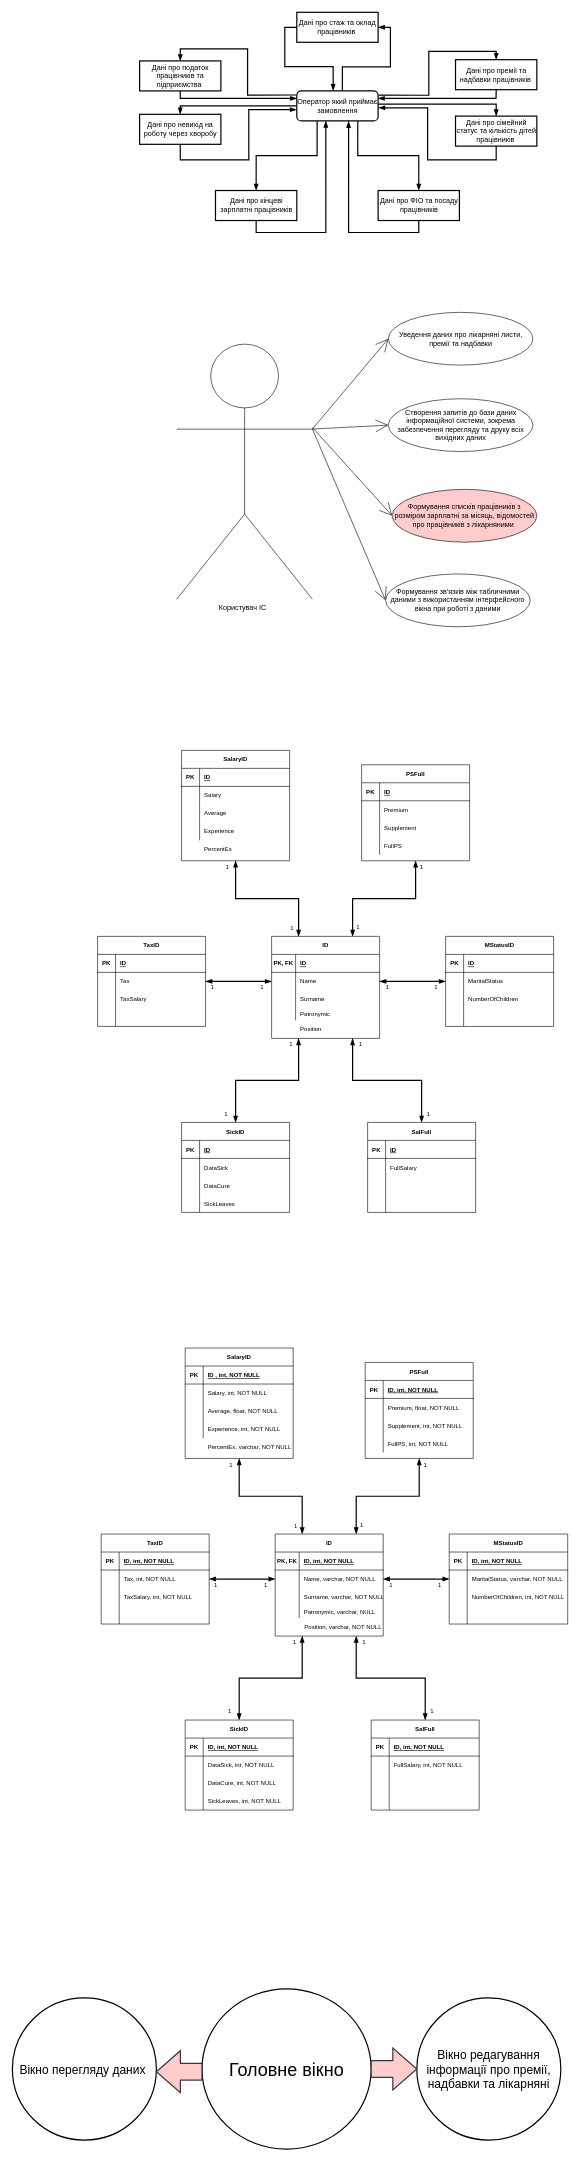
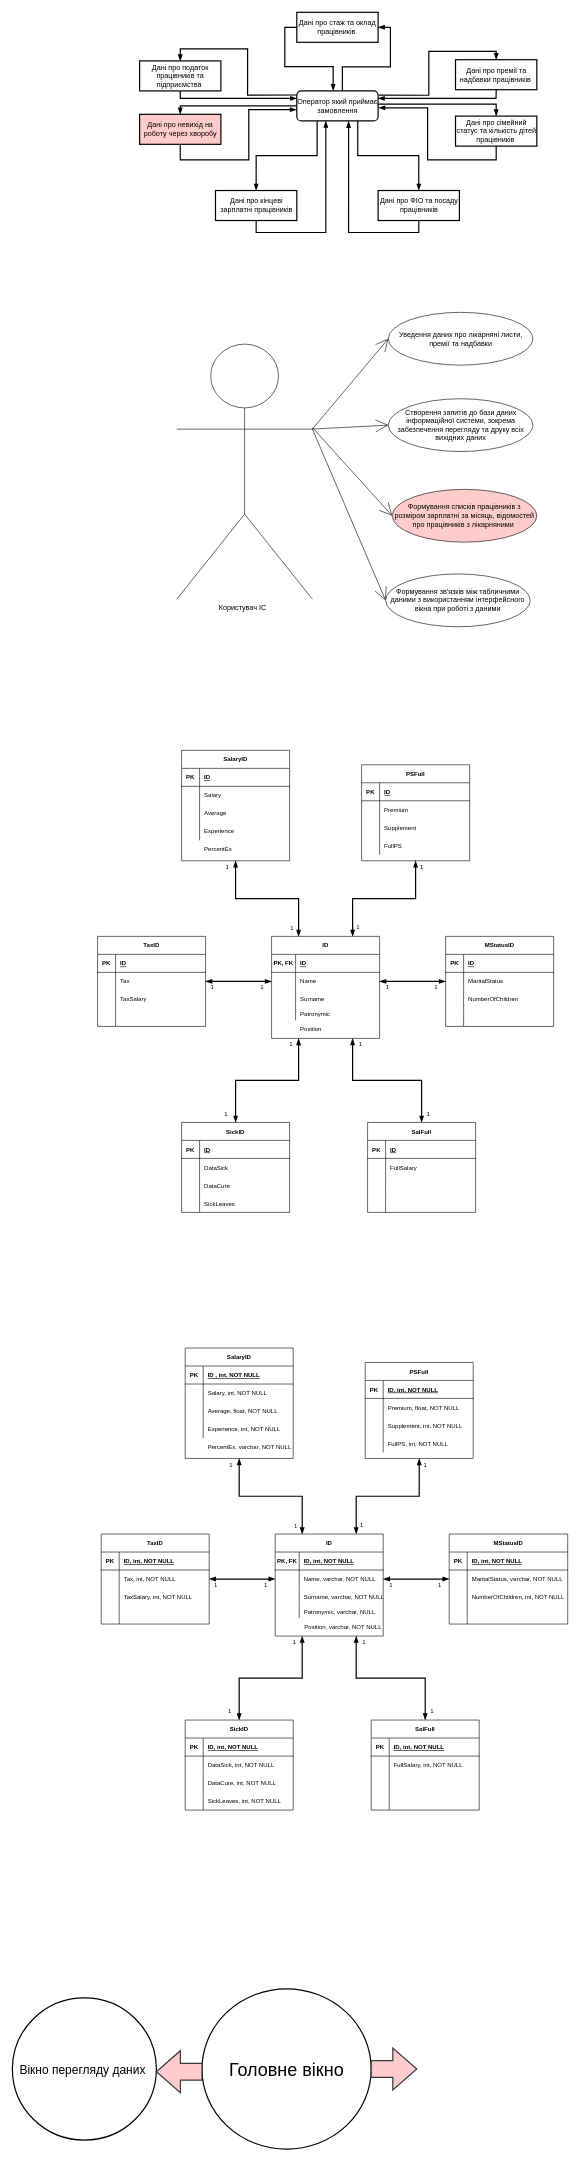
- <mxCell id="17" value="Дані про невихід на роботу через хворобу" style="whiteSpace=wrap;html=1;strokeWidth=2;hachureGap=4;" vertex="1" parent="1"><mxGeometry x="232" y="190" width="135.5" height="50" as="geometry" /></mxCell>
+ <mxCell id="17" value="Дані про невихід на роботу через хворобу" style="whiteSpace=wrap;html=1;strokeWidth=2;hachureGap=4;fillColor=#ffcccc;" vertex="1" parent="1"><mxGeometry x="232" y="190" width="135.5" height="50" as="geometry" /></mxCell>
- <mxCell id="257" value="&lt;font style=&quot;font-size: 20px;&quot;&gt;Вікно редагування інформації про премії, надбавки та лікарняні&lt;/font&gt;" style="strokeWidth=2;html=1;shape=mxgraph.flowchart.start_2;whiteSpace=wrap;hachureGap=4;fontSize=20;fillColor=none;" vertex="1" parent="1"><mxGeometry x="694" y="3329" width="240" height="237" as="geometry" /></mxCell>
